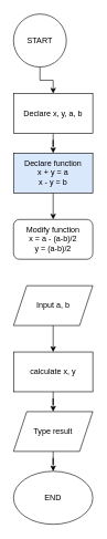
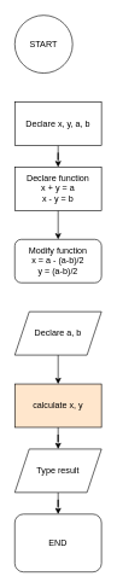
- <mxCell id="2" value="" style="edgeStyle=orthogonalEdgeStyle;rounded=0;orthogonalLoop=1;jettySize=auto;html=1;" edge="1" parent="1" source="3" target="6"><mxGeometry relative="1" as="geometry" /></mxCell>
- <mxCell id="10" value="Declare function&lt;br&gt;x + y = a&lt;br&gt;x - y = b" style="whiteSpace=wrap;html=1;fillColor=#dae8fc;" vertex="1" parent="1"><mxGeometry x="20" y="230" width="120" height="60" as="geometry" /></mxCell>
+ <mxCell id="10" value="Declare function&lt;br&gt;x + y = a&lt;br&gt;x - y = b" style="whiteSpace=wrap;html=1;" vertex="1" parent="1"><mxGeometry x="20" y="230" width="120" height="60" as="geometry" /></mxCell>
- <mxCell id="8" value="Input a, b" style="shape=parallelogram;perimeter=parallelogramPerimeter;whiteSpace=wrap;html=1;fixedSize=1;" vertex="1" parent="1"><mxGeometry x="20" y="430" width="120" height="60" as="geometry" /></mxCell>
+ <mxCell id="8" value="Declare a, b" style="shape=parallelogram;perimeter=parallelogramPerimeter;whiteSpace=wrap;html=1;fixedSize=1;" vertex="1" parent="1"><mxGeometry x="20" y="430" width="120" height="60" as="geometry" /></mxCell>
- <mxCell id="15" value="calculate x, y" style="whiteSpace=wrap;html=1;" vertex="1" parent="1"><mxGeometry x="20" y="530" width="120" height="60" as="geometry" /></mxCell>
+ <mxCell id="15" value="calculate x, y" style="whiteSpace=wrap;html=1;fillColor=#ffe6cc;" vertex="1" parent="1"><mxGeometry x="20" y="530" width="120" height="60" as="geometry" /></mxCell>
- <mxCell id="4" value="END" style="ellipse;whiteSpace=wrap;html=1;" vertex="1" parent="1"><mxGeometry x="20" y="710" width="120" height="80" as="geometry" /></mxCell>
+ <mxCell id="4" value="END" style="whiteSpace=wrap;html=1;rounded=1;" vertex="1" parent="1"><mxGeometry x="20" y="710" width="120" height="80" as="geometry" /></mxCell>
